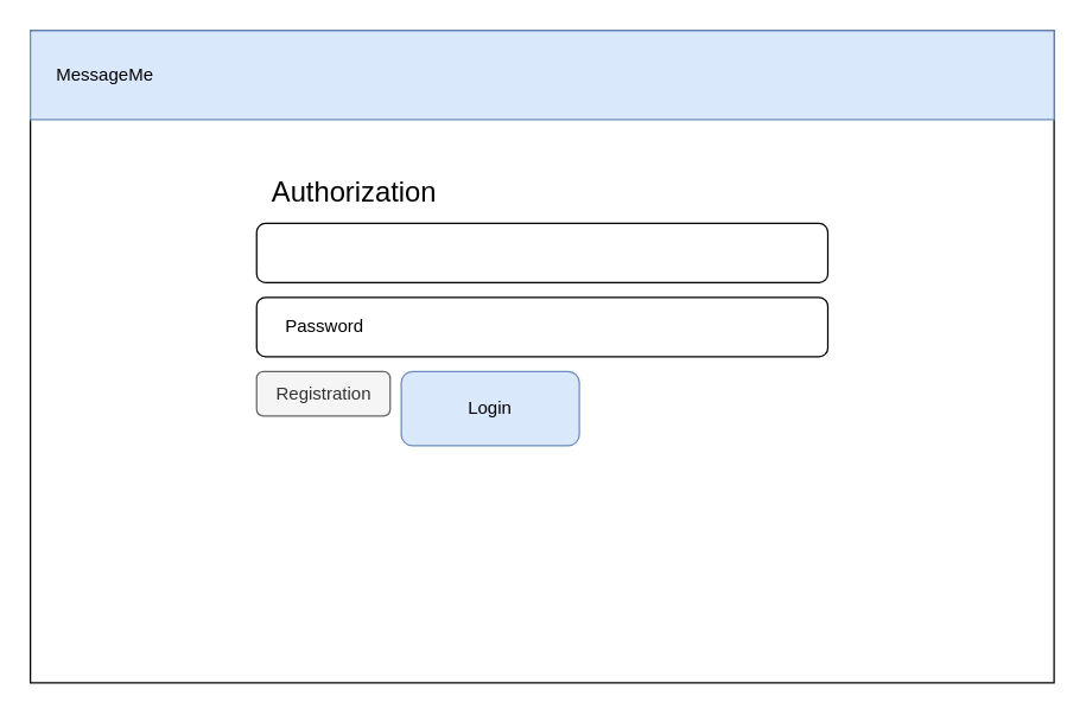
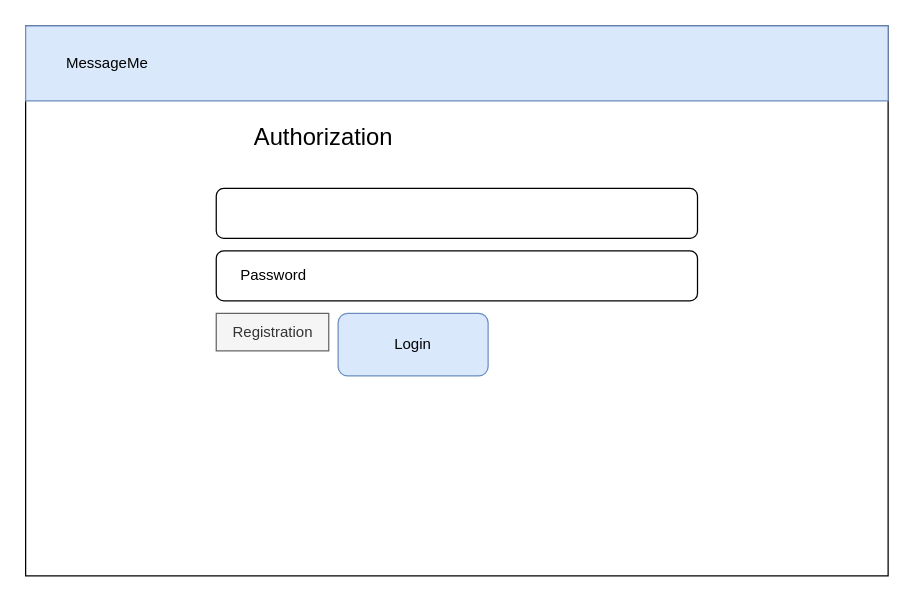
- <mxCell id="4" value="MessageMe" style="text;html=1;align=center;verticalAlign=middle;resizable=0;points=[];autosize=1;strokeColor=none;fillColor=none;" vertex="1" parent="1"><mxGeometry x="25" y="35" width="90" height="30" as="geometry" /></mxCell>
+ <mxCell id="4" value="MessageMe" style="text;html=1;align=center;verticalAlign=middle;resizable=0;points=[];autosize=1;strokeColor=none;fillColor=none;" vertex="1" parent="1"><mxGeometry x="40" y="35" width="90" height="30" as="geometry" /></mxCell>
- <mxCell id="5" value="Authorization" style="text;html=1;align=center;verticalAlign=middle;resizable=0;points=[];autosize=1;strokeColor=none;fillColor=none;fontSize=19;" vertex="1" parent="1"><mxGeometry x="172.5" y="110" width="130" height="40" as="geometry" /></mxCell>
+ <mxCell id="5" value="Authorization" style="text;html=1;align=center;verticalAlign=middle;resizable=0;points=[];autosize=1;strokeColor=none;fillColor=none;fontSize=19;" vertex="1" parent="1"><mxGeometry x="192.5" y="90" width="130" height="40" as="geometry" /></mxCell>
- <mxCell id="9" value="Registration" style="rounded=1;whiteSpace=wrap;html=1;fillColor=#f5f5f5;fontColor=#333333;strokeColor=#666666;" vertex="1" parent="1"><mxGeometry x="172.5" y="250" width="90" height="30" as="geometry" /></mxCell>
+ <mxCell id="9" value="Registration" style="whiteSpace=wrap;html=1;fillColor=#f5f5f5;fontColor=#333333;strokeColor=#666666;rounded=0;" vertex="1" parent="1"><mxGeometry x="172.5" y="250" width="90" height="30" as="geometry" /></mxCell>
